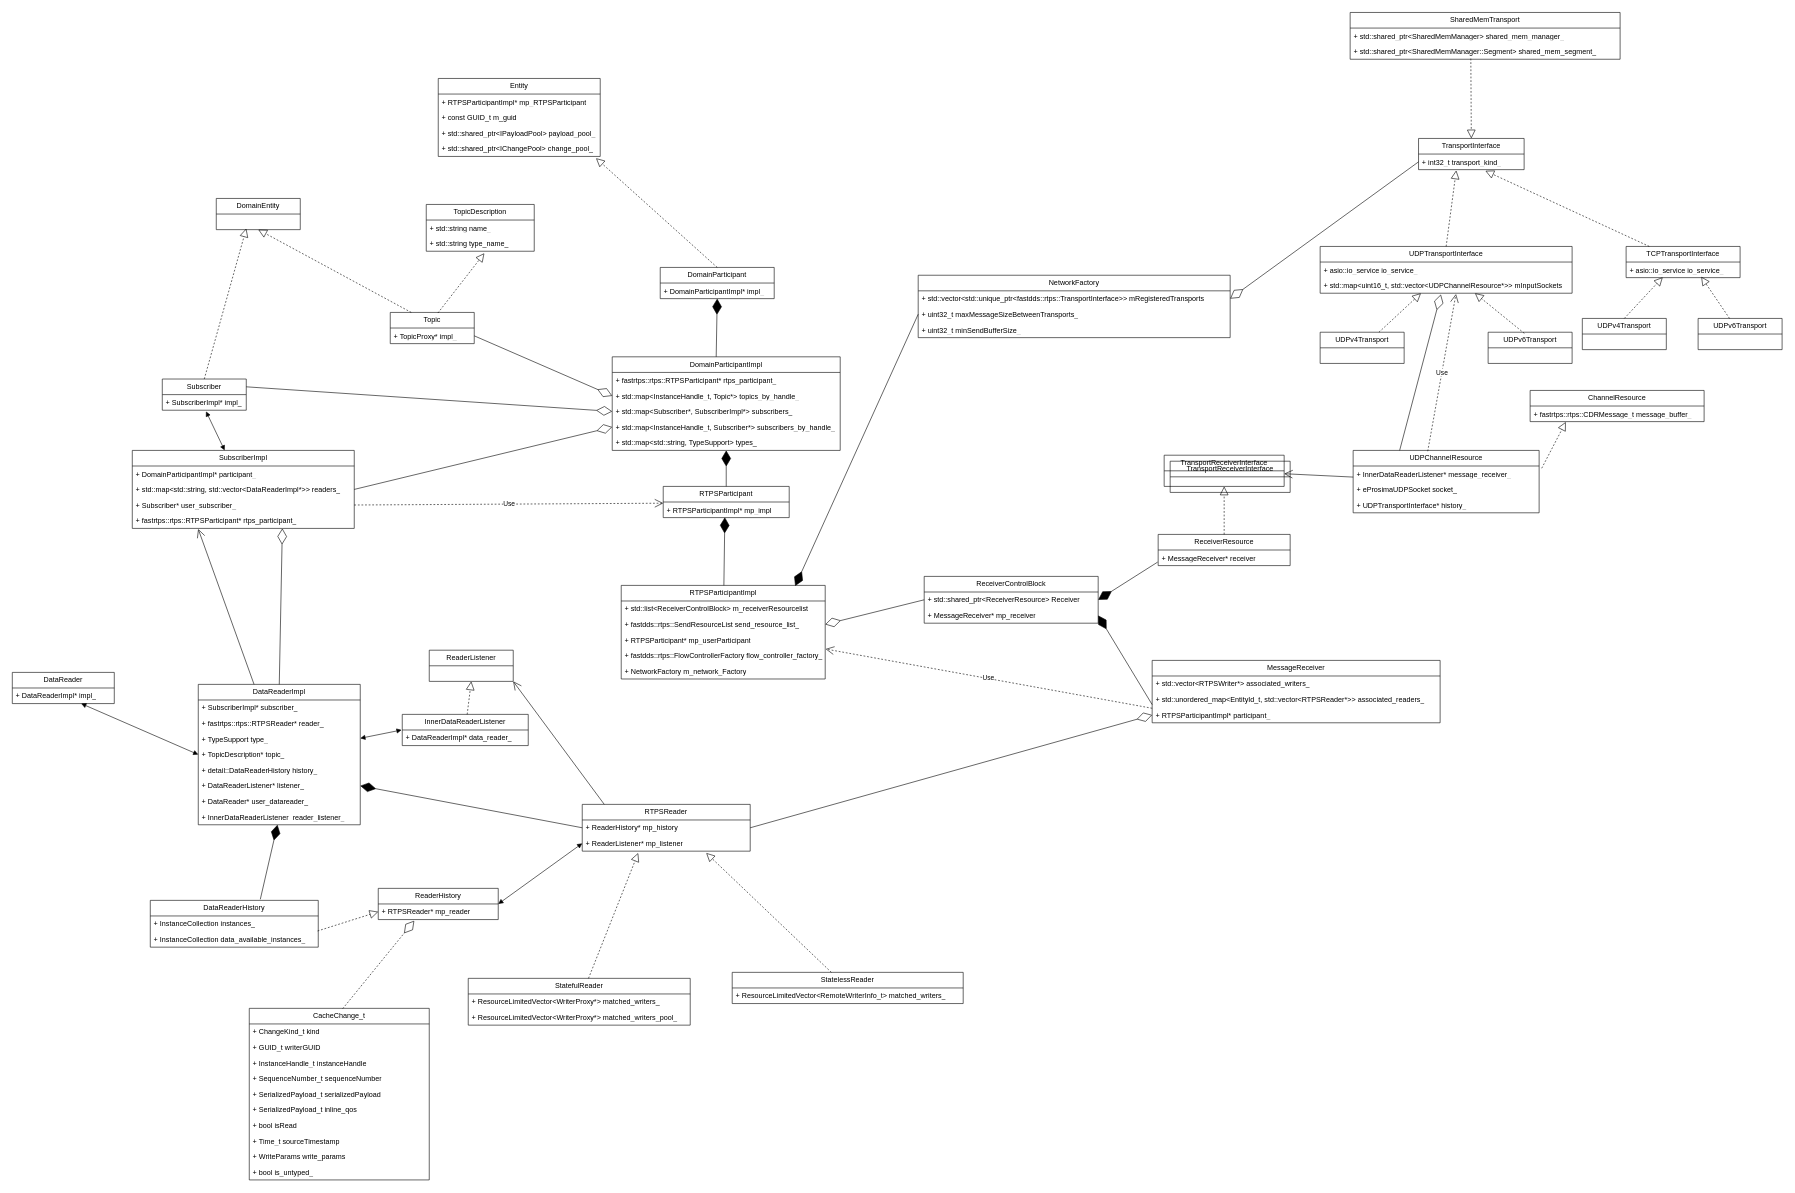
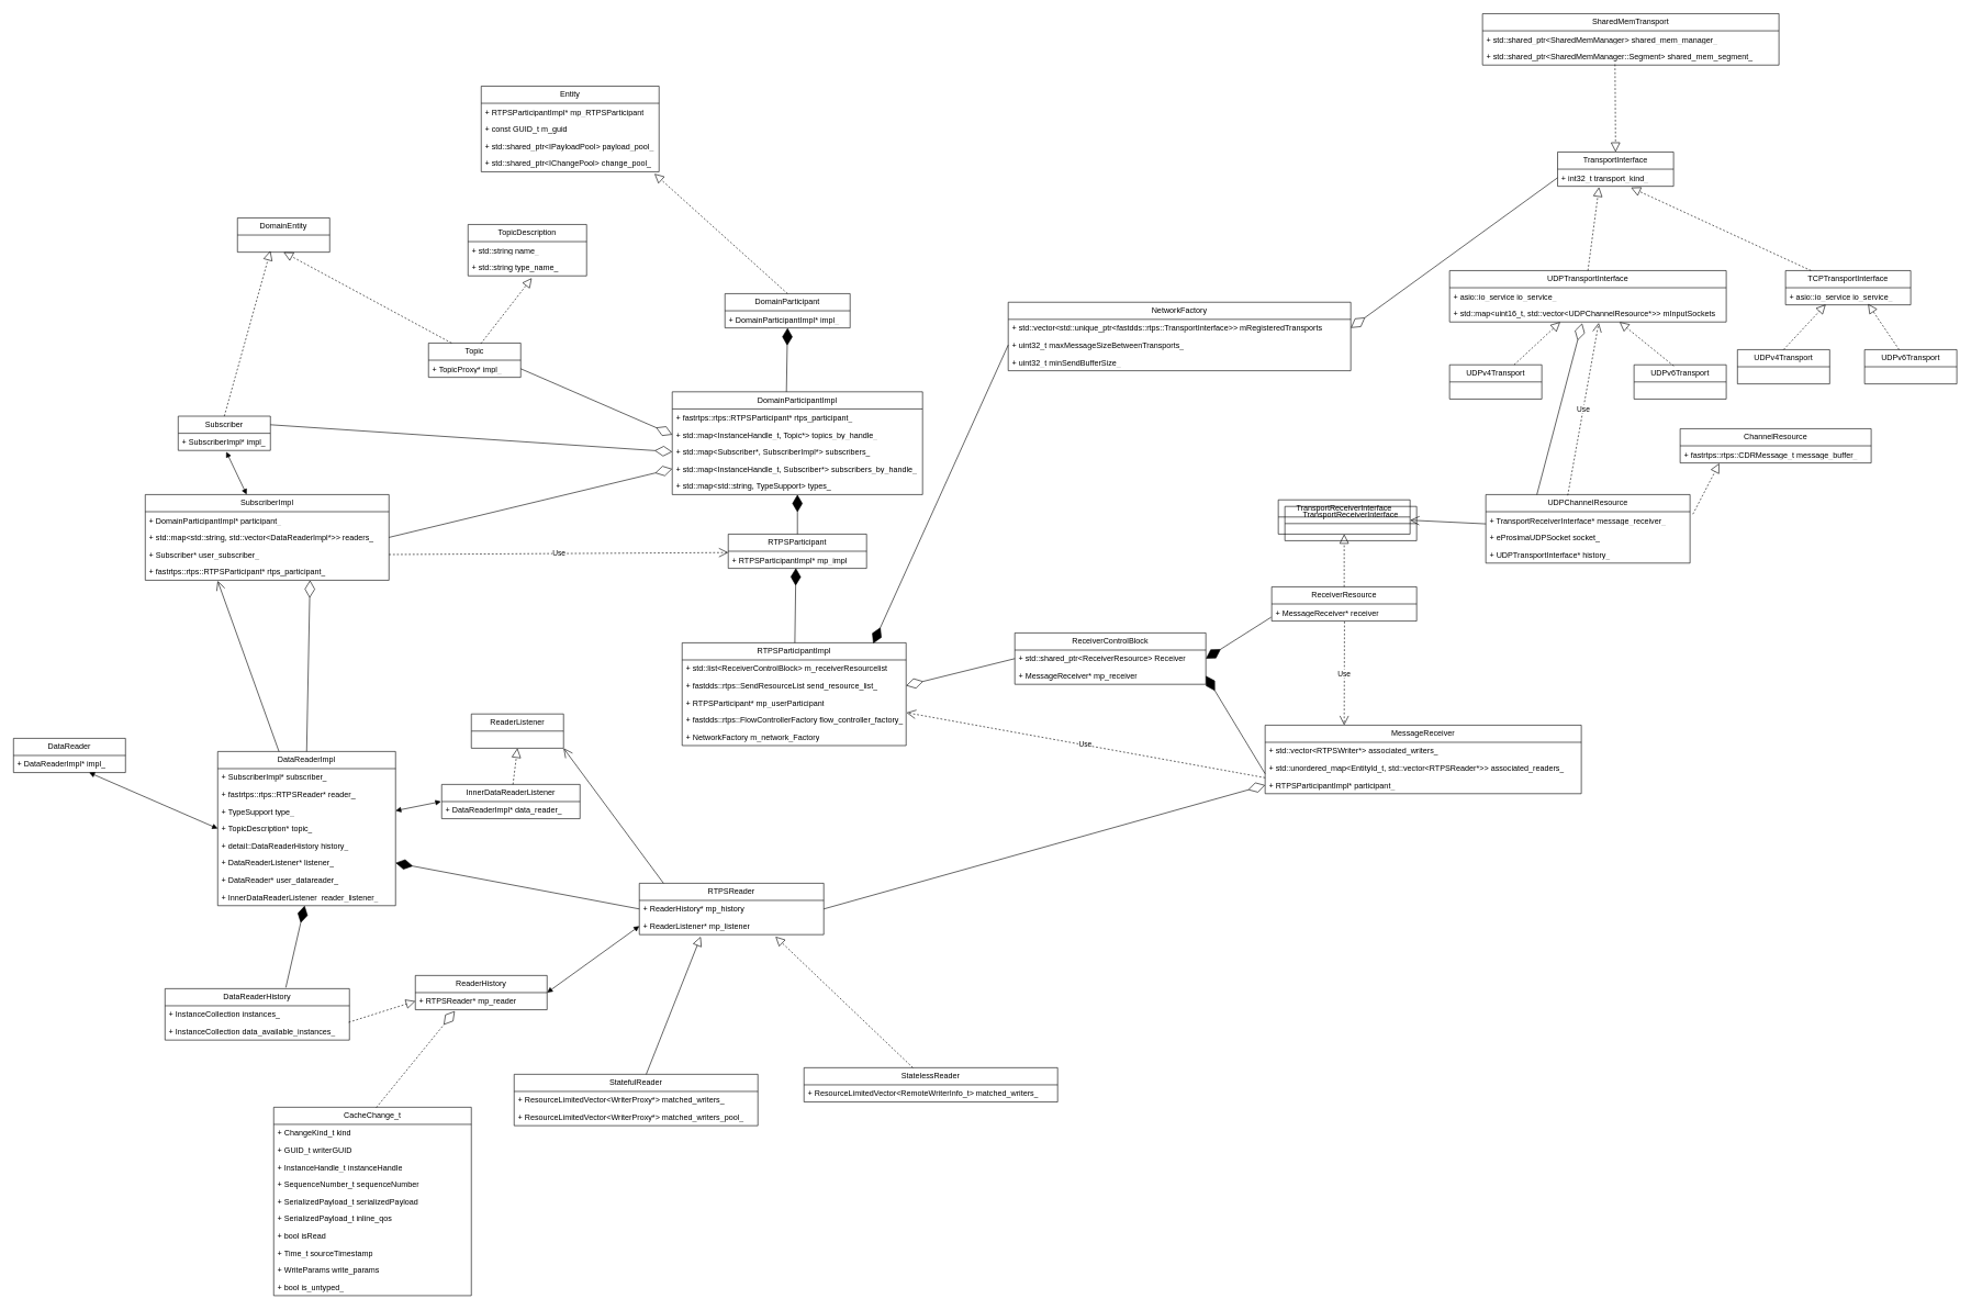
- <mxCell id="125" value="+ InnerDataReaderListener* message_receiver_" style="text;strokeColor=none;fillColor=none;align=left;verticalAlign=top;spacingLeft=4;spacingRight=4;overflow=hidden;rotatable=0;points=[[0,0.5],[1,0.5]];portConstraint=eastwest;whiteSpace=wrap;html=1;" parent="124" vertex="1"><mxGeometry y="26" width="310" height="26" as="geometry" /></mxCell>
+ <mxCell id="125" value="+ TransportReceiverInterface* message_receiver_" style="text;strokeColor=none;fillColor=none;align=left;verticalAlign=top;spacingLeft=4;spacingRight=4;overflow=hidden;rotatable=0;points=[[0,0.5],[1,0.5]];portConstraint=eastwest;whiteSpace=wrap;html=1;" parent="124" vertex="1"><mxGeometry y="26" width="310" height="26" as="geometry" /></mxCell>
+ <mxCell id="122" value="Use" style="endArrow=open;endSize=12;dashed=1;html=1;rounded=0;entryX=0.25;entryY=0;entryDx=0;entryDy=0;exitX=0.502;exitY=1.025;exitDx=0;exitDy=0;exitPerimeter=0;" parent="1" source="113" target="114" edge="1"><mxGeometry width="160" relative="1" as="geometry"><mxPoint x="2025" y="1023" as="sourcePoint" /><mxPoint x="2540" y="1020" as="targetPoint" /></mxGeometry></mxCell>
- <mxCell id="72" value="" style="endArrow=block;dashed=1;endFill=0;endSize=12;html=1;rounded=0;entryX=0.333;entryY=1.115;entryDx=0;entryDy=0;entryPerimeter=0;" parent="1" source="66" target="64" edge="1"><mxGeometry width="160" relative="1" as="geometry"><mxPoint x="1340" y="1430" as="sourcePoint" /><mxPoint x="1187" y="1323" as="targetPoint" /></mxGeometry></mxCell>
+ <mxCell id="72" value="" style="endArrow=block;dashed=0;endFill=0;endSize=12;html=1;rounded=0;entryX=0.333;entryY=1.115;entryDx=0;entryDy=0;entryPerimeter=0;" parent="1" source="66" target="64" edge="1"><mxGeometry width="160" relative="1" as="geometry"><mxPoint x="1340" y="1430" as="sourcePoint" /><mxPoint x="1187" y="1323" as="targetPoint" /></mxGeometry></mxCell>
